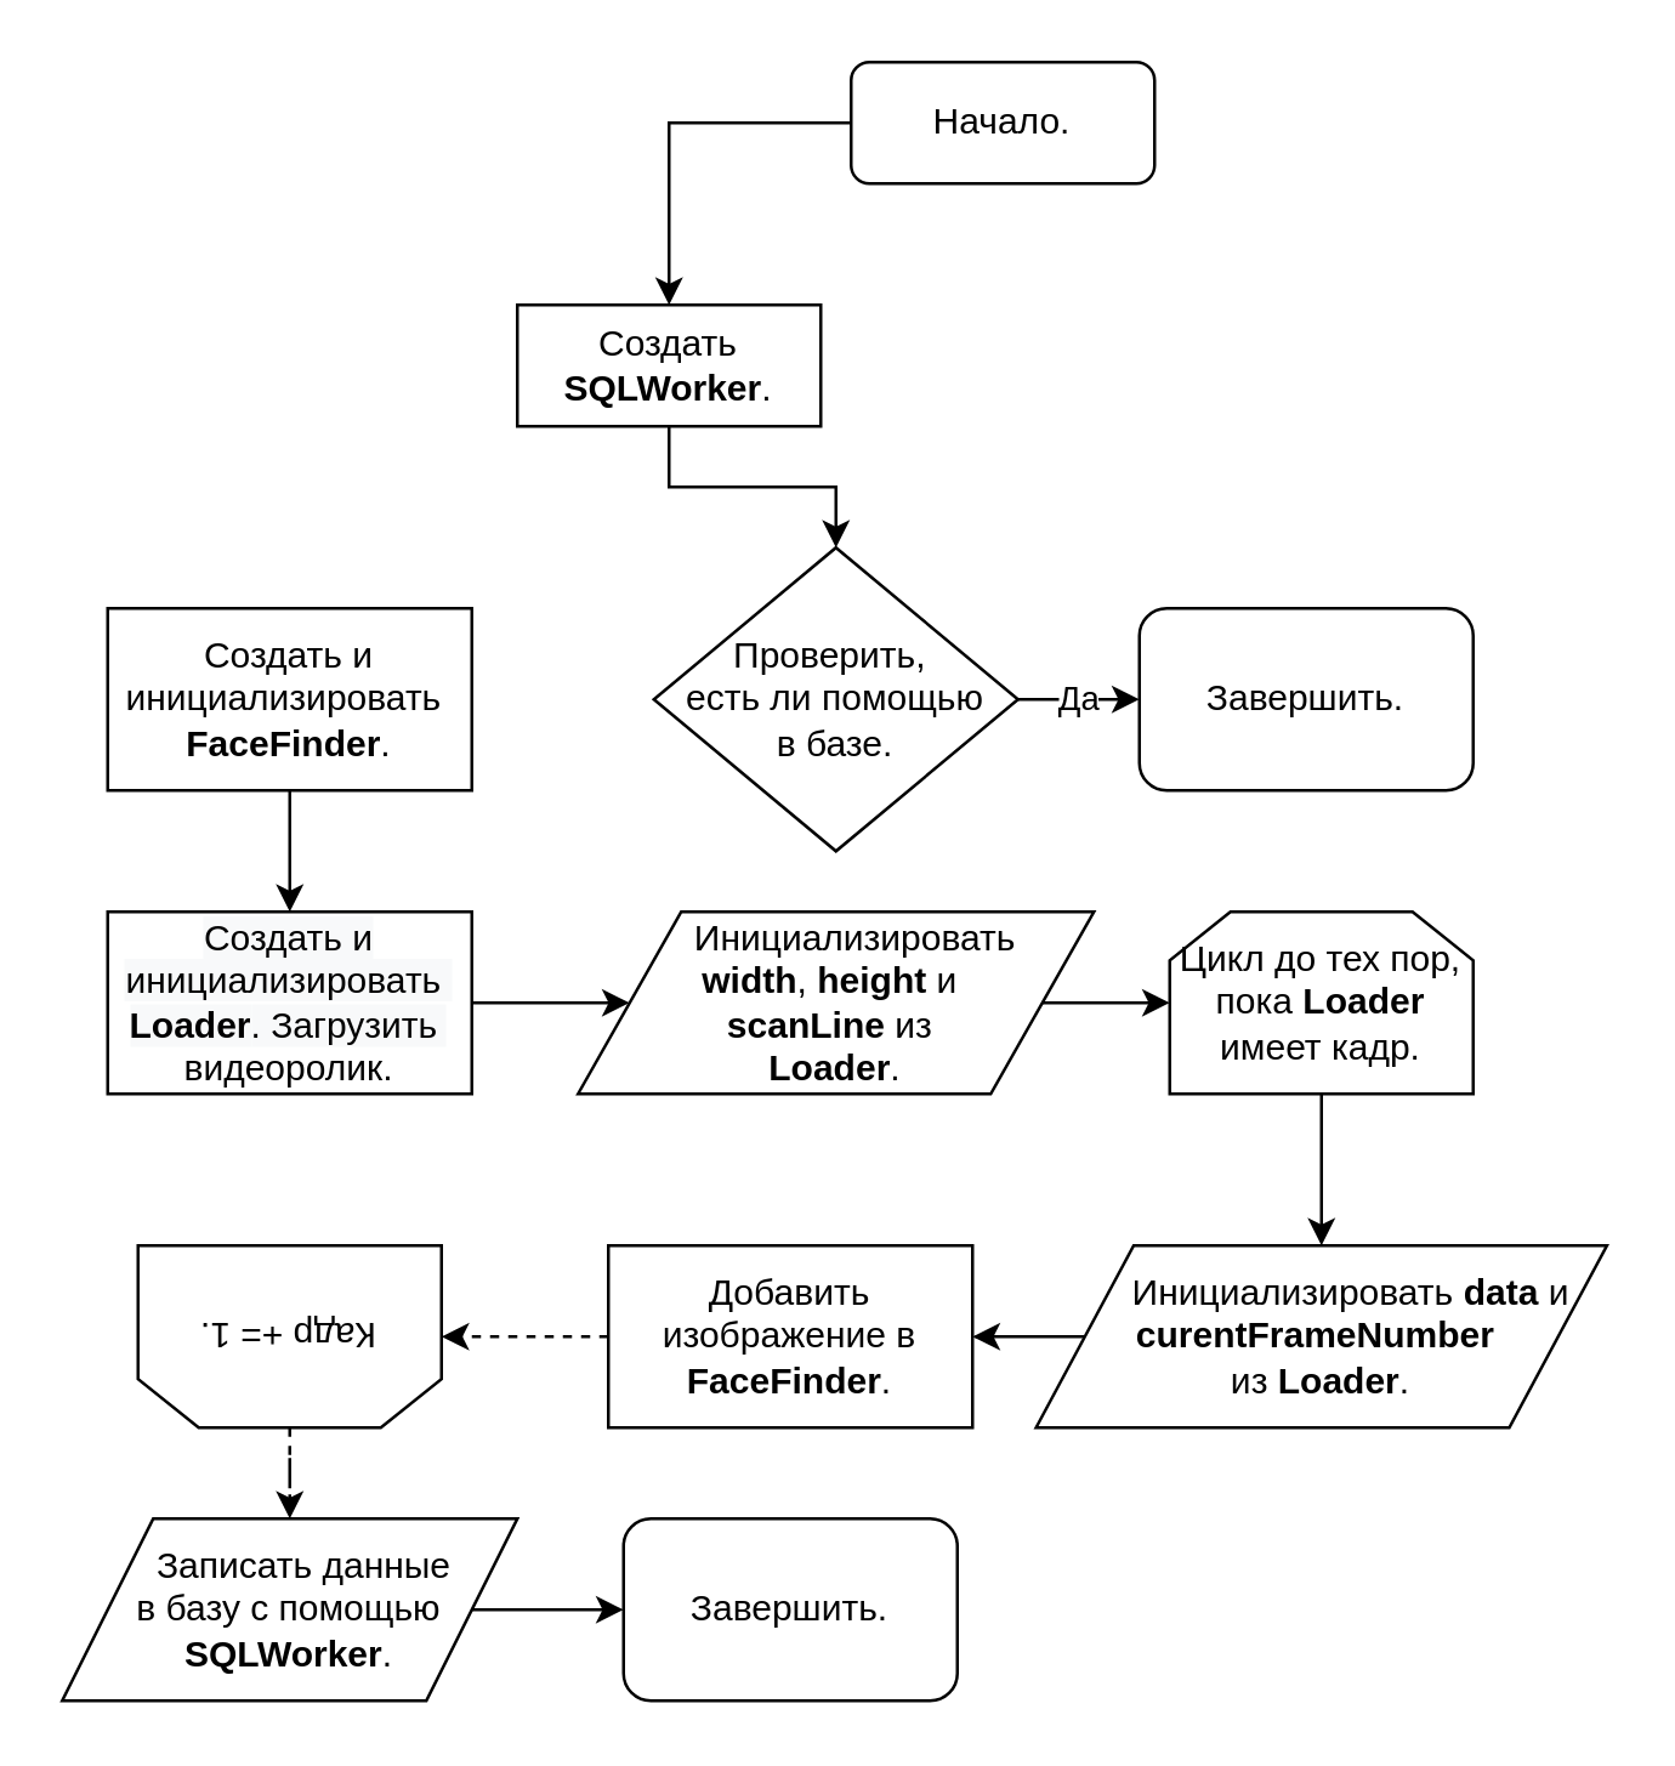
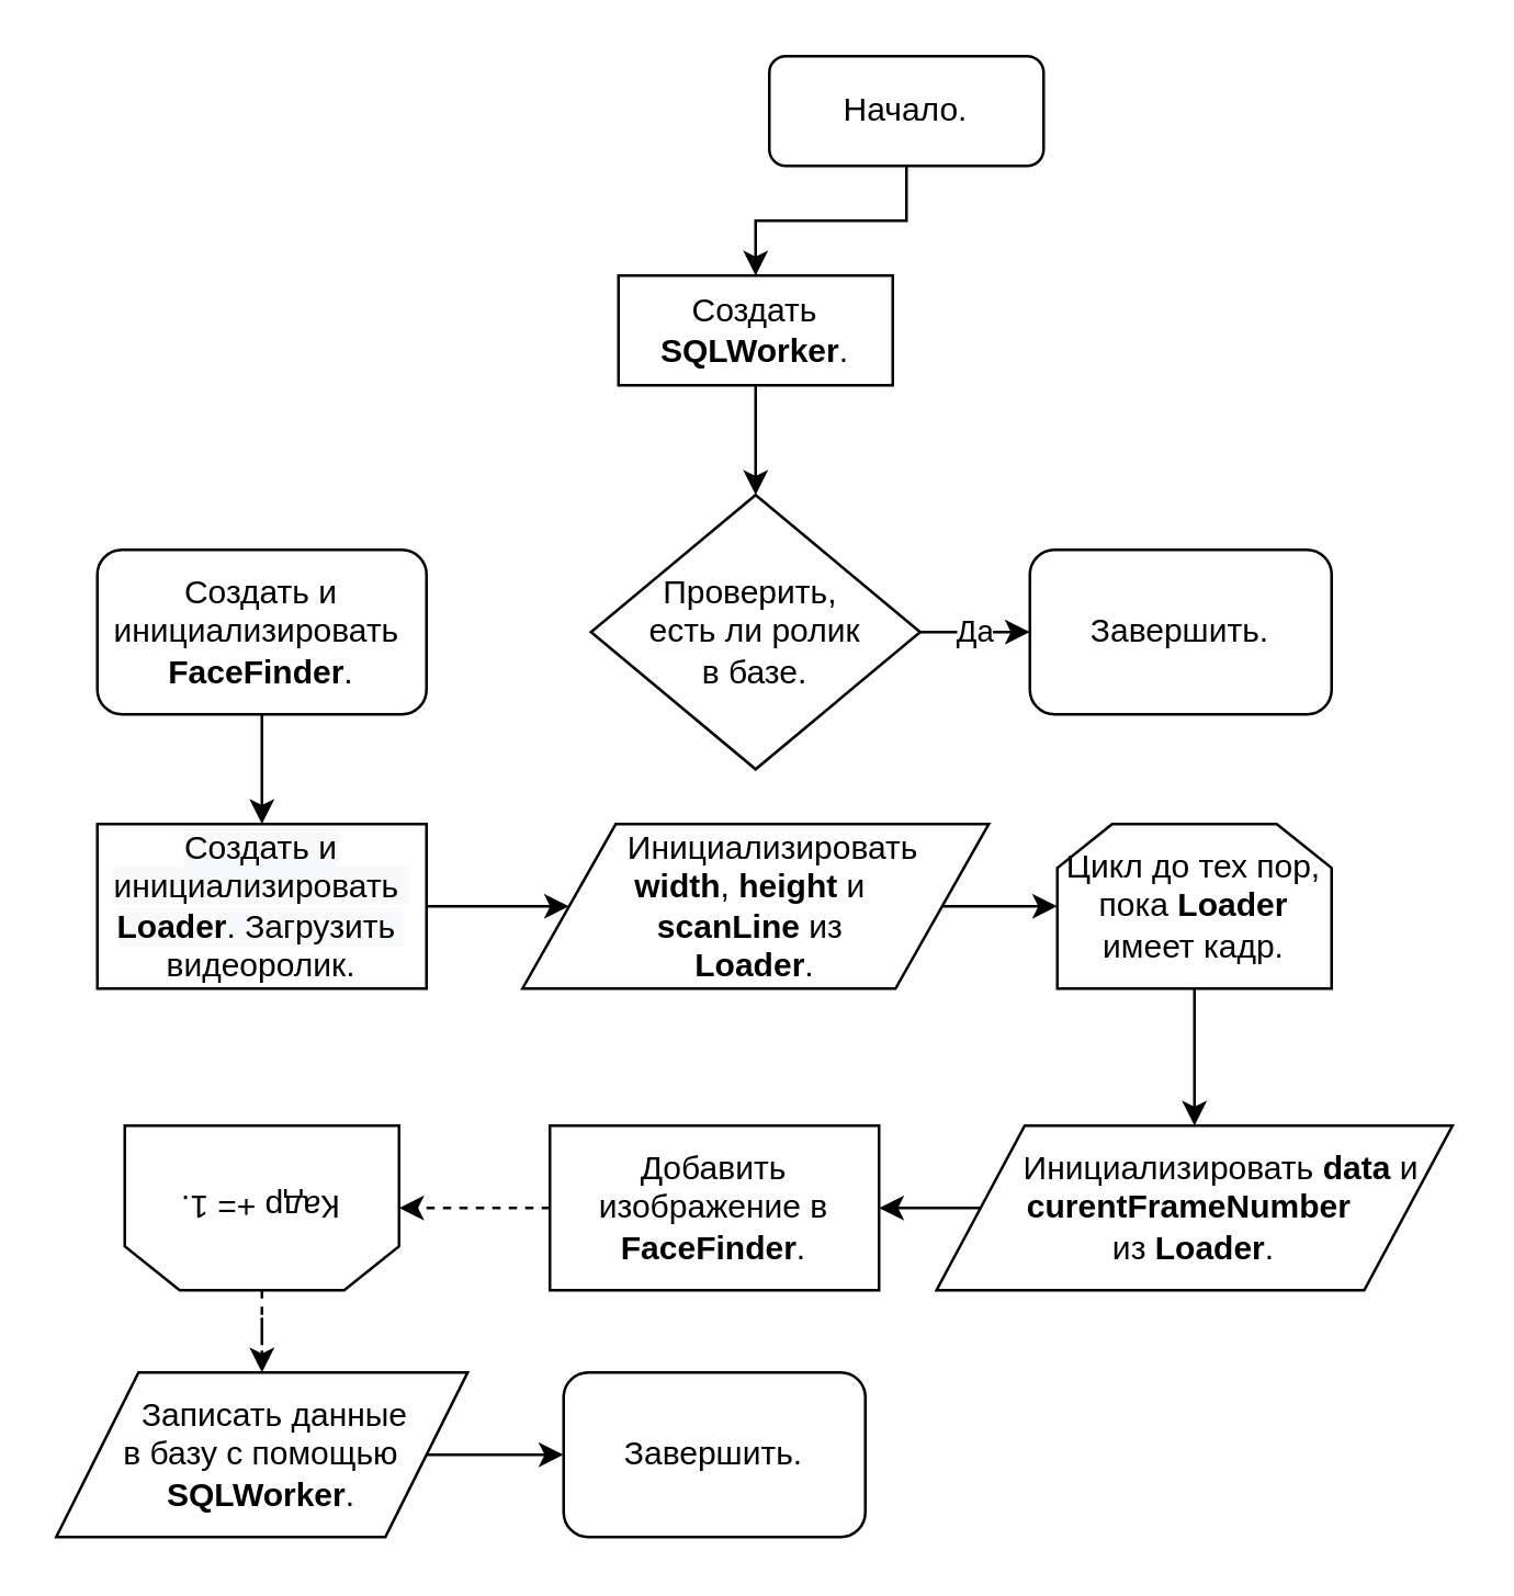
- <mxCell id="5" value="Создать &lt;b&gt;SQLWorker&lt;/b&gt;." style="rounded=0;whiteSpace=wrap;html=1;" vertex="1" parent="1"><mxGeometry x="170" y="100" width="100" height="40" as="geometry" /></mxCell>
+ <mxCell id="5" value="Создать &lt;b&gt;SQLWorker&lt;/b&gt;." style="rounded=0;whiteSpace=wrap;html=1;" vertex="1" parent="1"><mxGeometry x="225" y="100" width="100" height="40" as="geometry" /></mxCell>
- <mxCell id="10" value="Создать и инициализировать&amp;nbsp;&lt;br&gt;&lt;b&gt;FaceFinder&lt;/b&gt;." style="rounded=0;whiteSpace=wrap;html=1;" vertex="1" parent="1"><mxGeometry x="35" y="200" width="120" height="60" as="geometry" /></mxCell>
+ <mxCell id="10" value="Создать и инициализировать&amp;nbsp;&lt;br&gt;&lt;b&gt;FaceFinder&lt;/b&gt;." style="whiteSpace=wrap;html=1;rounded=1;" vertex="1" parent="1"><mxGeometry x="35" y="200" width="120" height="60" as="geometry" /></mxCell>
- <mxCell id="7" value="Проверить,&amp;nbsp;&lt;br&gt;есть ли помощью &lt;br&gt;в базе." style="rhombus;whiteSpace=wrap;html=1;" vertex="1" parent="1"><mxGeometry x="215" y="180" width="120" height="100" as="geometry" /></mxCell>
+ <mxCell id="7" value="Проверить,&amp;nbsp;&lt;br&gt;есть ли ролик &lt;br&gt;в базе." style="rhombus;whiteSpace=wrap;html=1;" vertex="1" parent="1"><mxGeometry x="215" y="180" width="120" height="100" as="geometry" /></mxCell>
